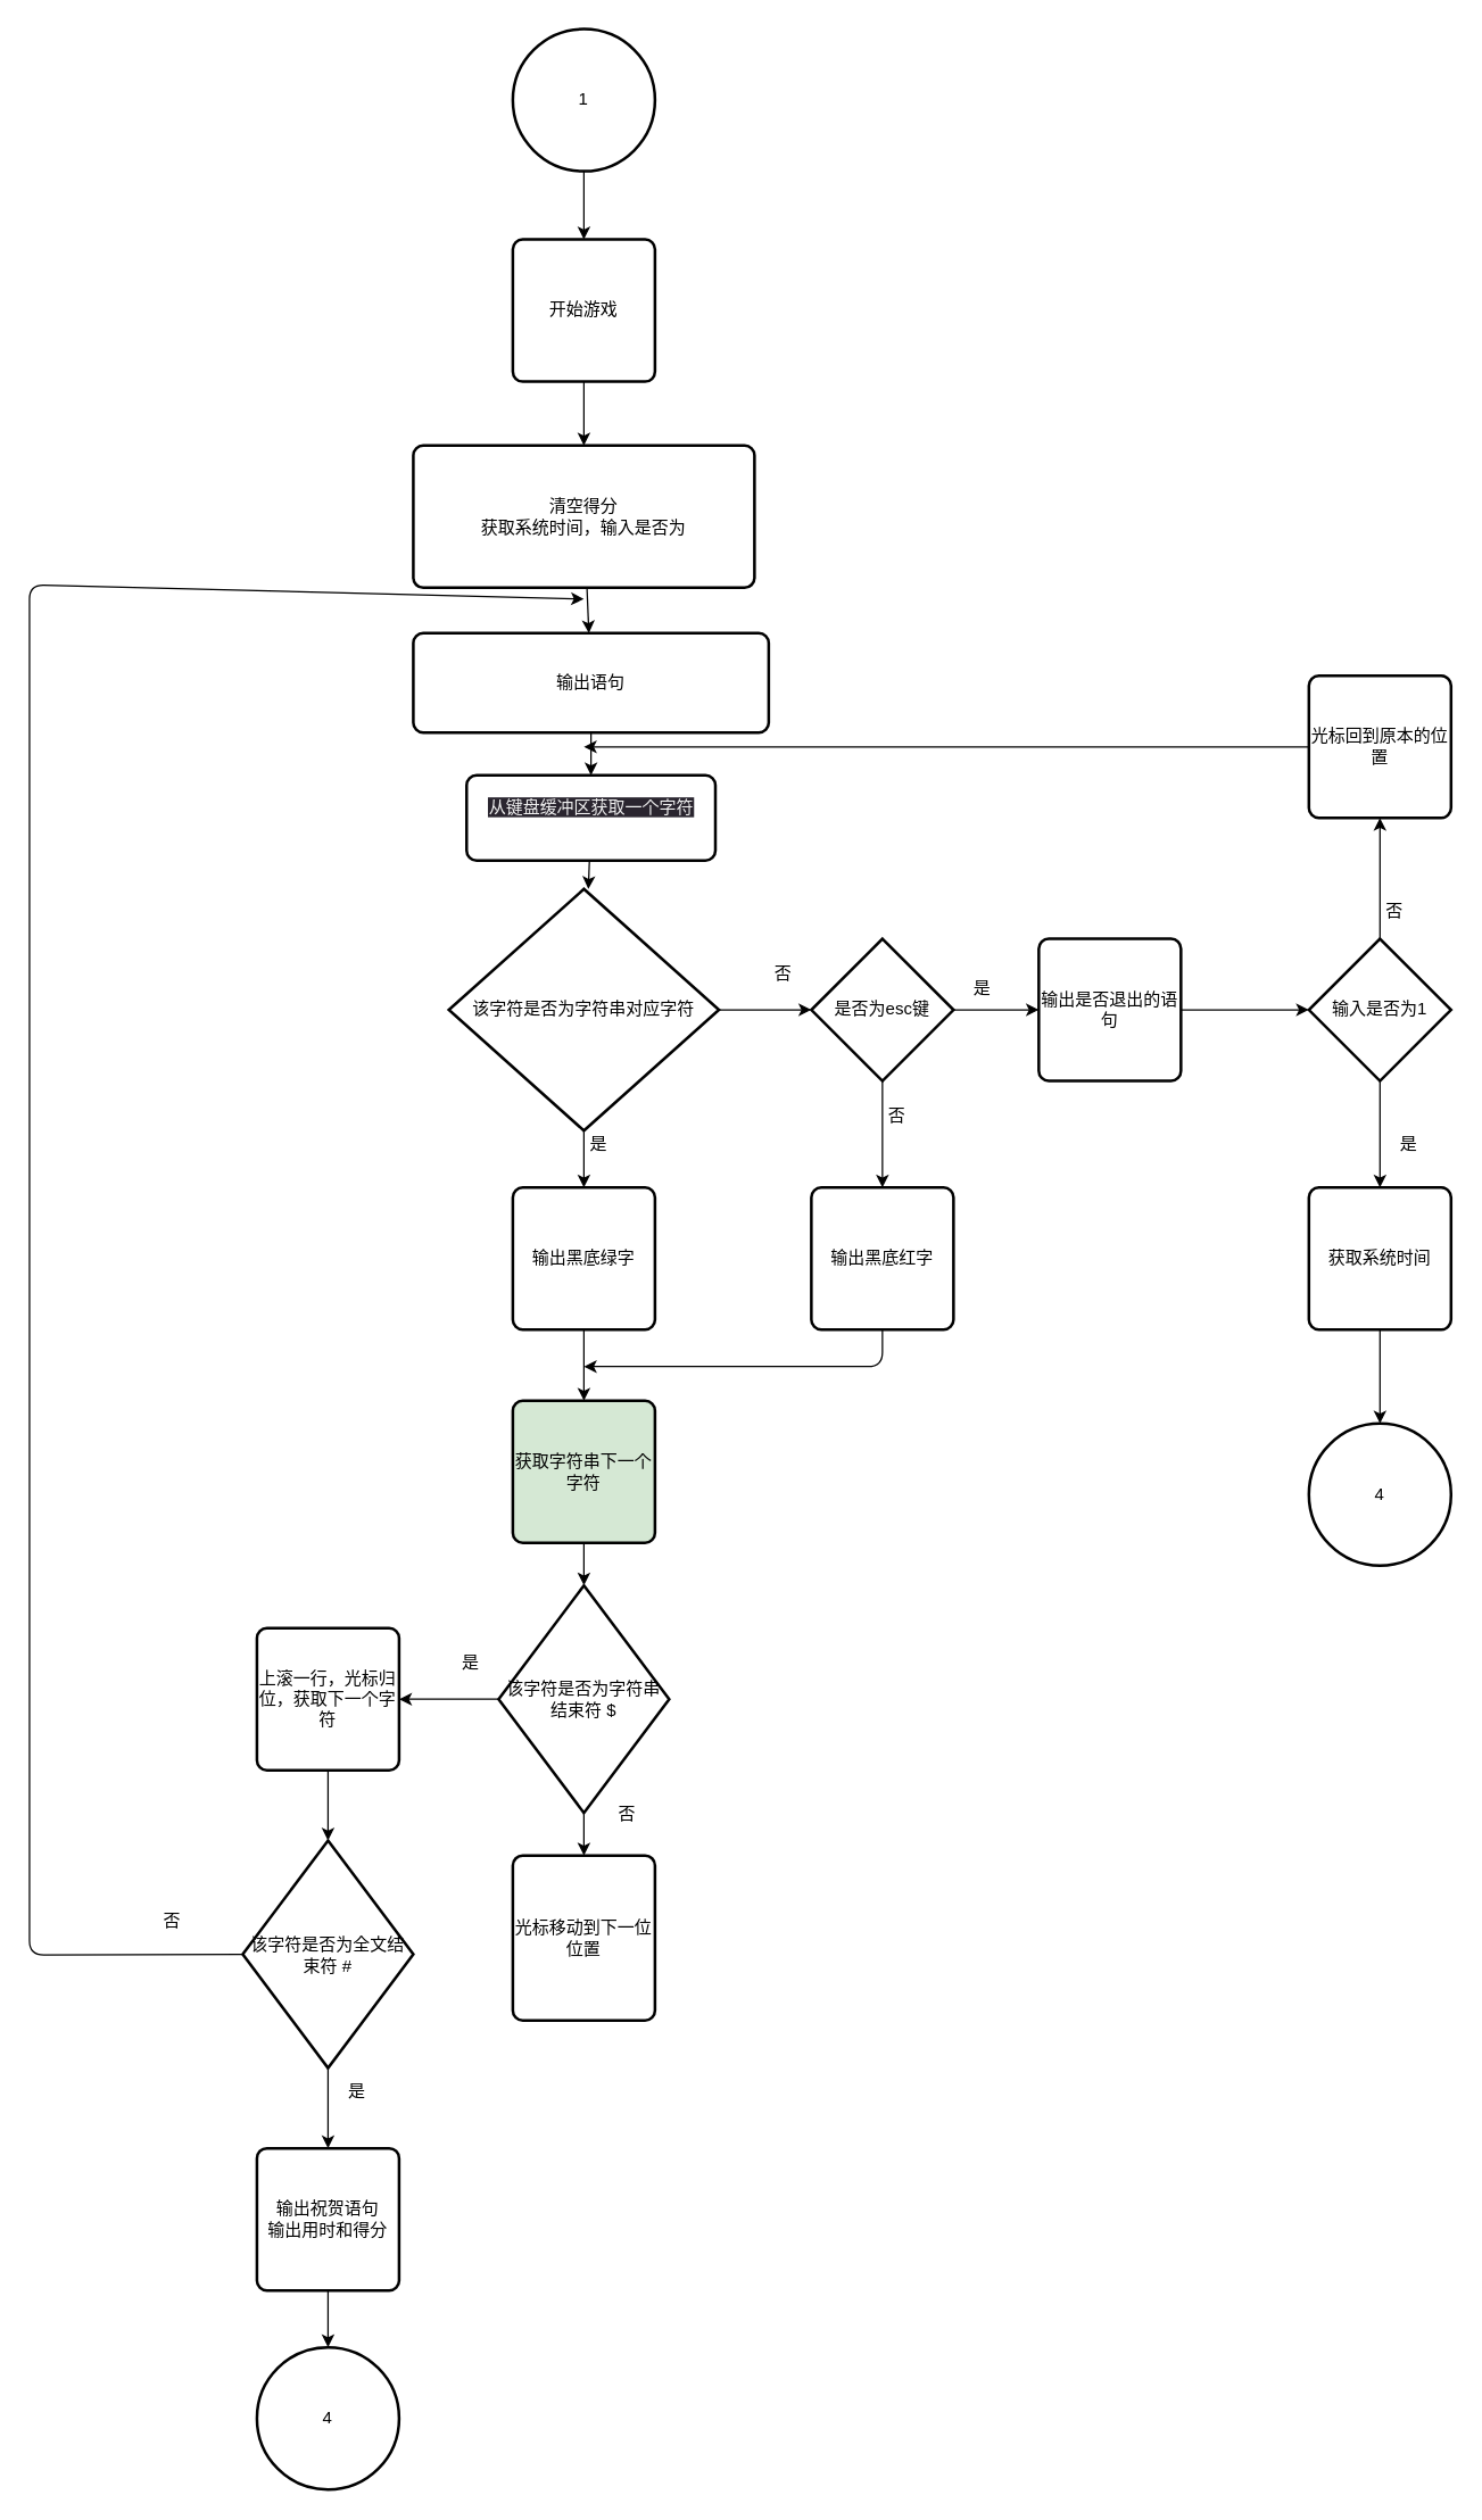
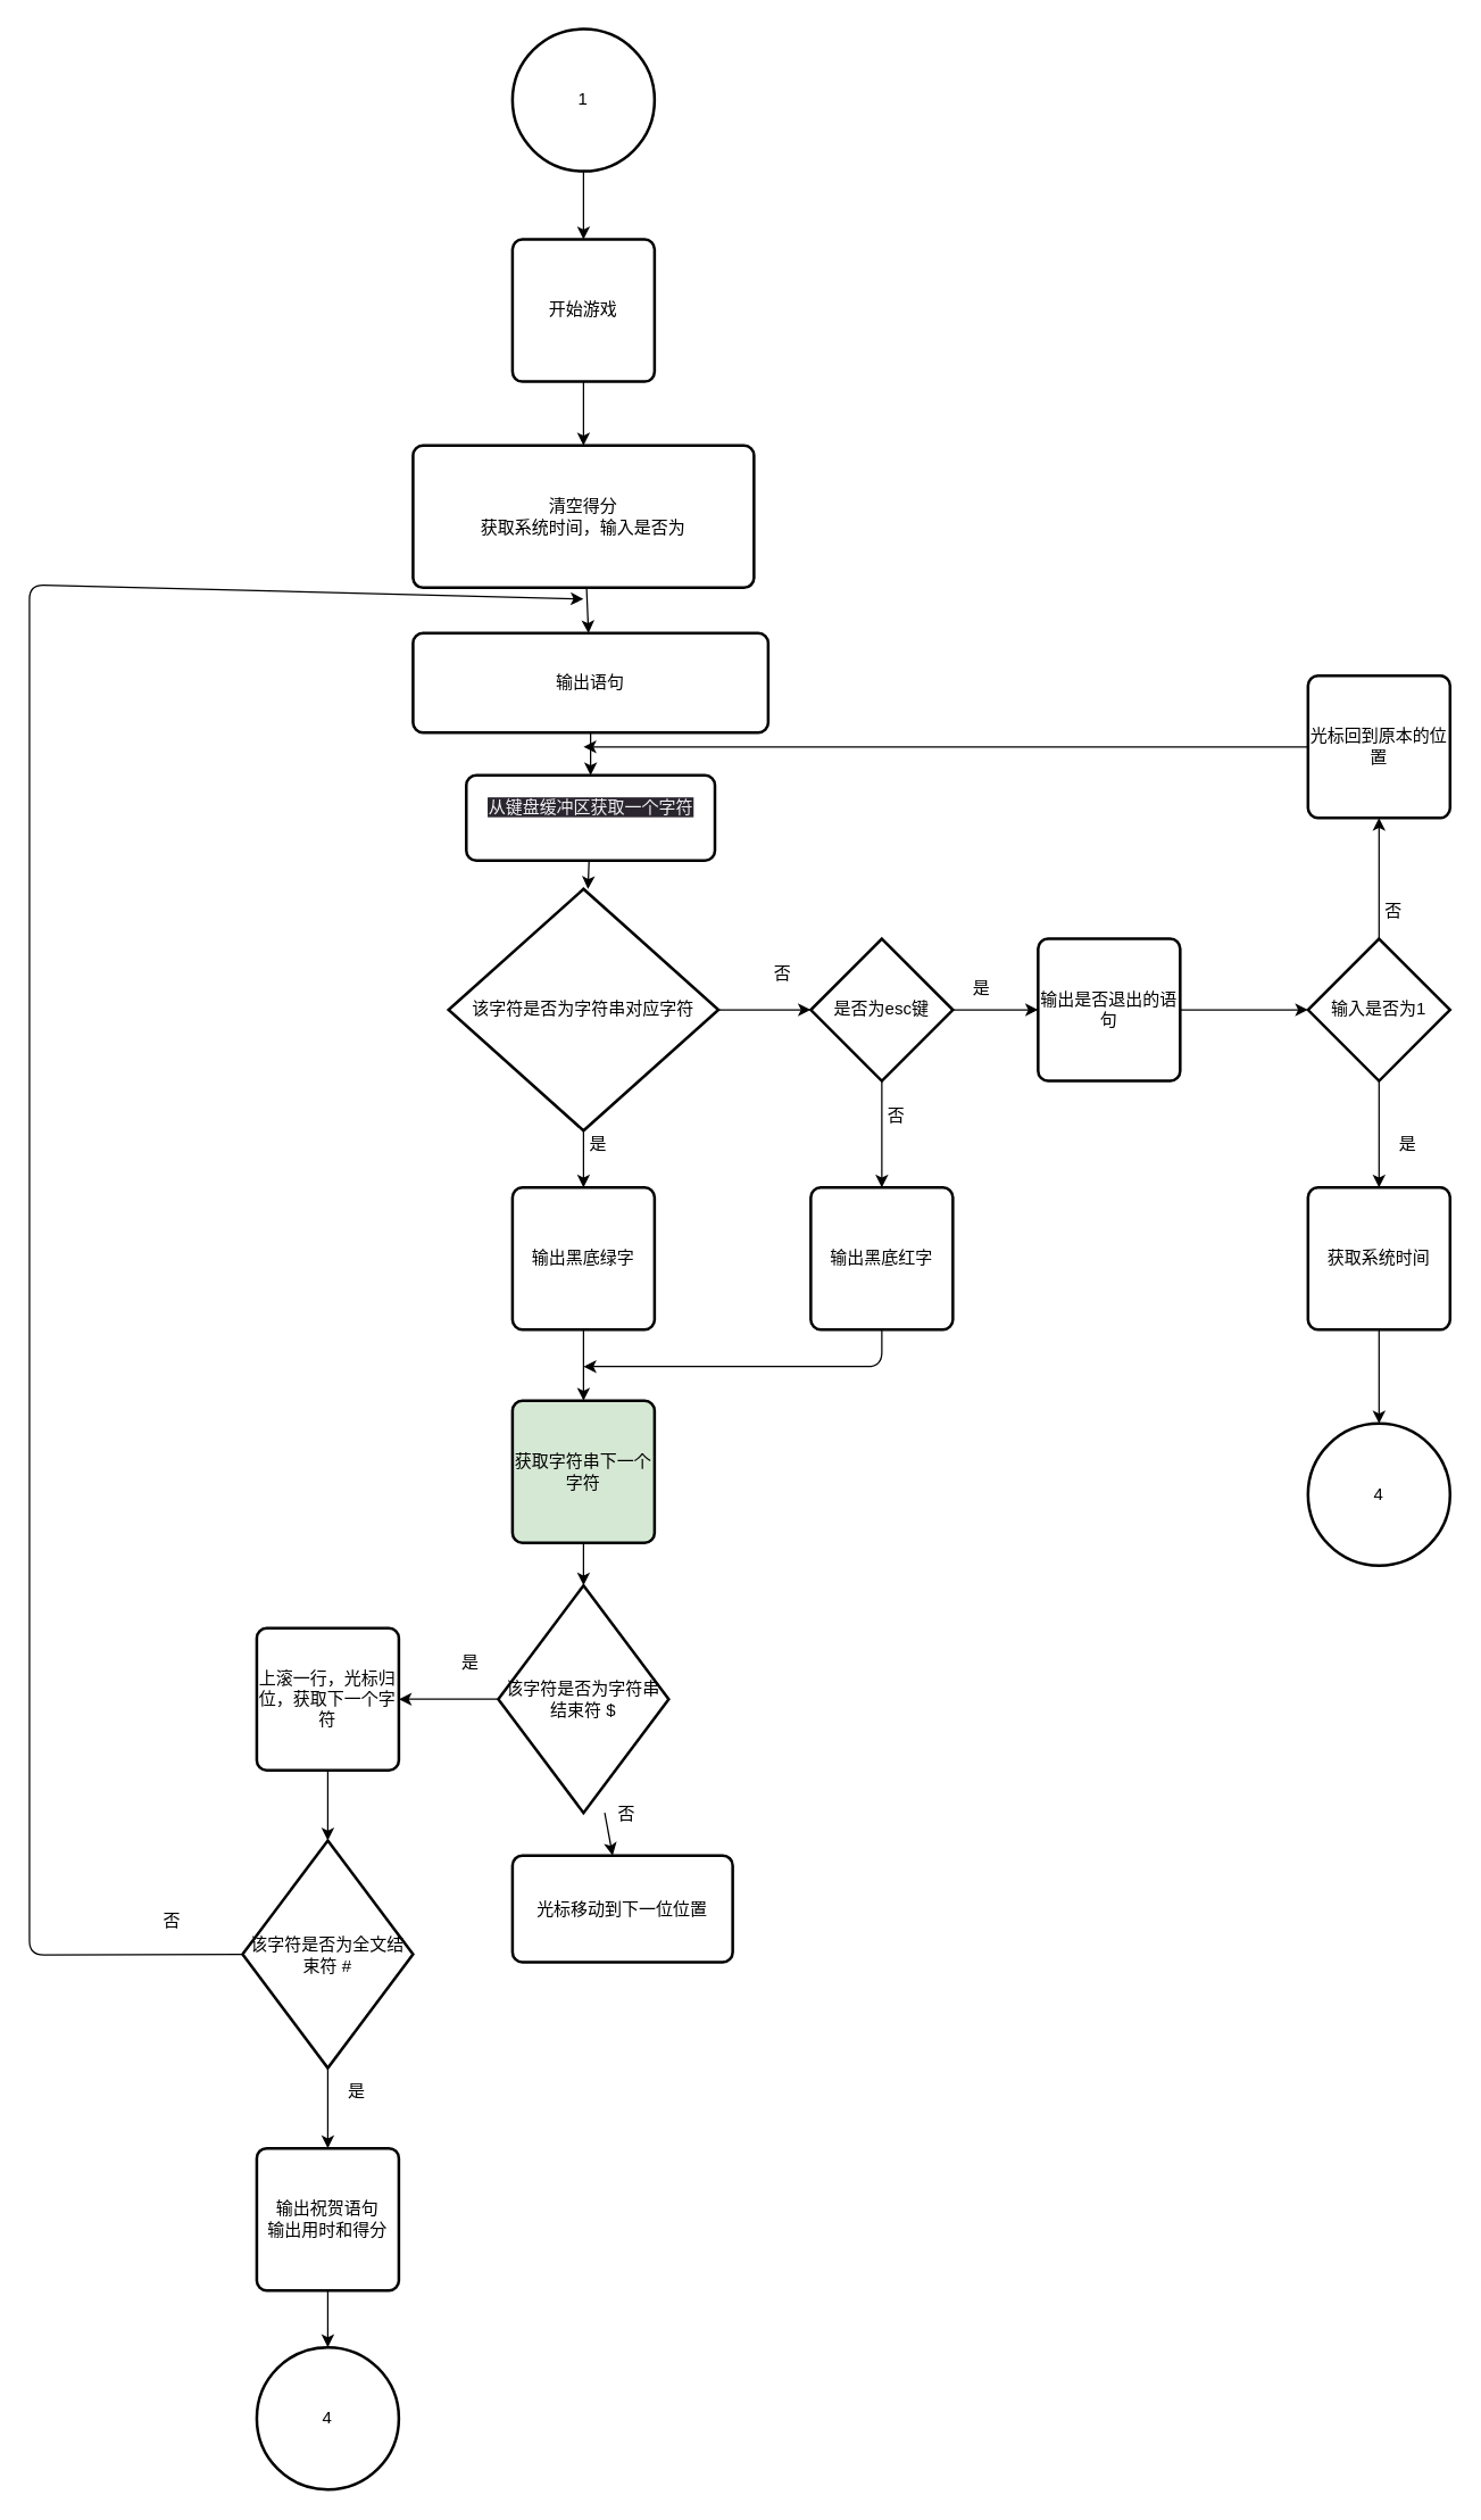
- <mxCell id="52" value="光标移动到下一位位置" style="rounded=1;whiteSpace=wrap;html=1;absoluteArcSize=1;arcSize=14;strokeWidth=2;" vertex="1" parent="1"><mxGeometry x="360" y="1305" width="100" height="116" as="geometry" /></mxCell>
+ <mxCell id="52" value="光标移动到下一位位置" style="rounded=1;whiteSpace=wrap;html=1;absoluteArcSize=1;arcSize=14;strokeWidth=2;" vertex="1" parent="1"><mxGeometry x="360" y="1305" width="155" height="75" as="geometry" /></mxCell>
